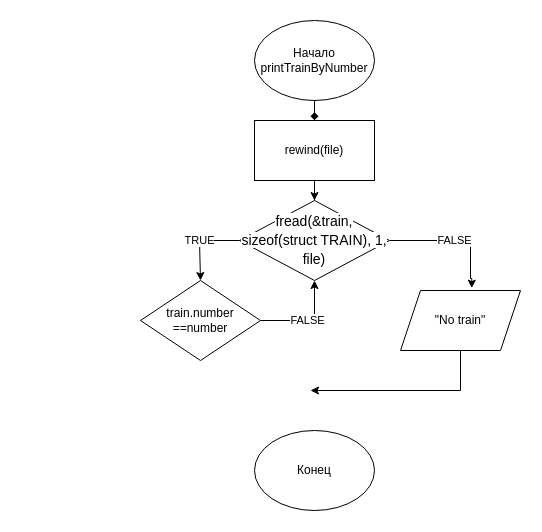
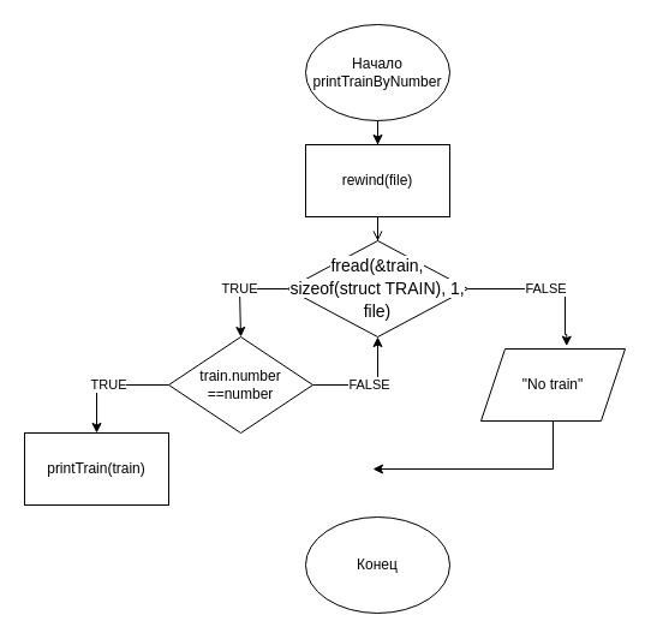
- <mxCell id="2" style="edgeStyle=orthogonalEdgeStyle;rounded=0;orthogonalLoop=1;jettySize=auto;html=1;endArrow=diamond;" edge="1" parent="1" source="3" target="5"><mxGeometry relative="1" as="geometry" /></mxCell>
+ <mxCell id="2" style="edgeStyle=orthogonalEdgeStyle;rounded=0;orthogonalLoop=1;jettySize=auto;html=1;" edge="1" parent="1" source="3" target="5"><mxGeometry relative="1" as="geometry" /></mxCell>
- <mxCell id="4" style="edgeStyle=orthogonalEdgeStyle;rounded=0;orthogonalLoop=1;jettySize=auto;html=1;entryX=0.5;entryY=0;entryDx=0;entryDy=0;" edge="1" parent="1" source="5" target="8"><mxGeometry relative="1" as="geometry" /></mxCell>
+ <mxCell id="4" style="edgeStyle=orthogonalEdgeStyle;rounded=0;orthogonalLoop=1;jettySize=auto;html=1;entryX=0.5;entryY=0;entryDx=0;entryDy=0;endArrow=open;" edge="1" parent="1" source="5" target="8"><mxGeometry relative="1" as="geometry" /></mxCell>
+ <mxCell id="9" value="TRUE" style="edgeStyle=orthogonalEdgeStyle;rounded=0;orthogonalLoop=1;jettySize=auto;html=1;entryX=0.5;entryY=0;entryDx=0;entryDy=0;" edge="1" parent="1" source="11" target="12"><mxGeometry relative="1" as="geometry"><Array as="points"><mxPoint x="80" y="320" /></Array></mxGeometry></mxCell>
+ <mxCell id="12" value="printTrain(train)" style="rounded=0;whiteSpace=wrap;html=1;" vertex="1" parent="1"><mxGeometry x="20" y="360" width="120" height="60" as="geometry" /></mxCell>
